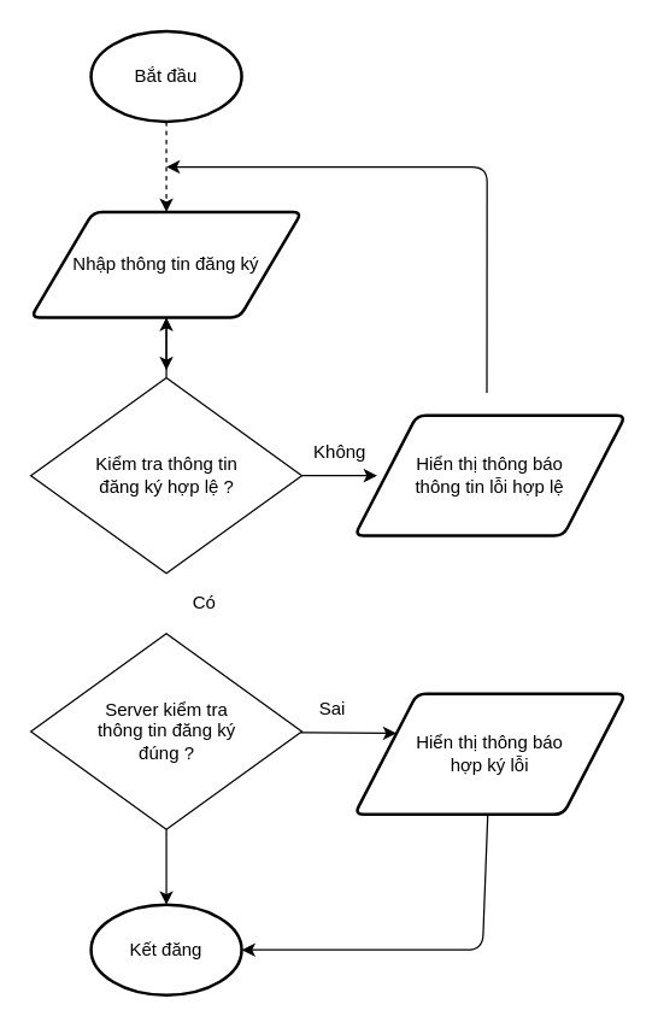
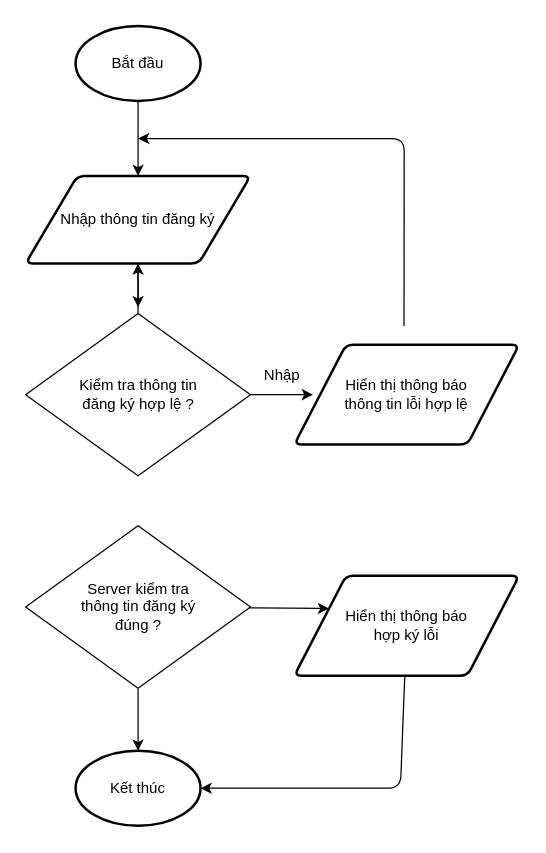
- <mxCell id="2" style="edgeStyle=none;html=1;entryX=0.5;entryY=0;entryDx=0;entryDy=0;dashed=1;" parent="1" source="3" target="5" edge="1"><mxGeometry relative="1" as="geometry" /></mxCell>
+ <mxCell id="2" style="edgeStyle=none;html=1;entryX=0.5;entryY=0;entryDx=0;entryDy=0;" parent="1" source="3" target="5" edge="1"><mxGeometry relative="1" as="geometry" /></mxCell>
- <mxCell id="11" value="Không" style="text;html=1;align=center;verticalAlign=middle;resizable=0;points=[];autosize=1;strokeColor=none;" vertex="1" parent="1"><mxGeometry x="200" y="290" width="50" height="20" as="geometry" /></mxCell>
+ <mxCell id="11" value="Nhập" style="text;html=1;align=center;verticalAlign=middle;resizable=0;points=[];autosize=1;strokeColor=none;" vertex="1" parent="1"><mxGeometry x="200" y="290" width="50" height="20" as="geometry" /></mxCell>
- <mxCell id="12" value="Có" style="text;html=1;align=center;verticalAlign=middle;resizable=0;points=[];autosize=1;strokeColor=none;" vertex="1" parent="1"><mxGeometry x="120" y="390" width="30" height="20" as="geometry" /></mxCell>
- <mxCell id="19" value="Sai" style="text;html=1;align=center;verticalAlign=middle;resizable=0;points=[];autosize=1;strokeColor=none;" vertex="1" parent="1"><mxGeometry x="205" y="460" width="30" height="20" as="geometry" /></mxCell>
- <mxCell id="7" value="Kết đăng" style="strokeWidth=2;html=1;shape=mxgraph.flowchart.start_1;whiteSpace=wrap;" vertex="1" parent="1"><mxGeometry x="60" y="600" width="100" height="60" as="geometry" /></mxCell>
+ <mxCell id="7" value="Kết thúc" style="strokeWidth=2;html=1;shape=mxgraph.flowchart.start_1;whiteSpace=wrap;" vertex="1" parent="1"><mxGeometry x="60" y="600" width="100" height="60" as="geometry" /></mxCell>
